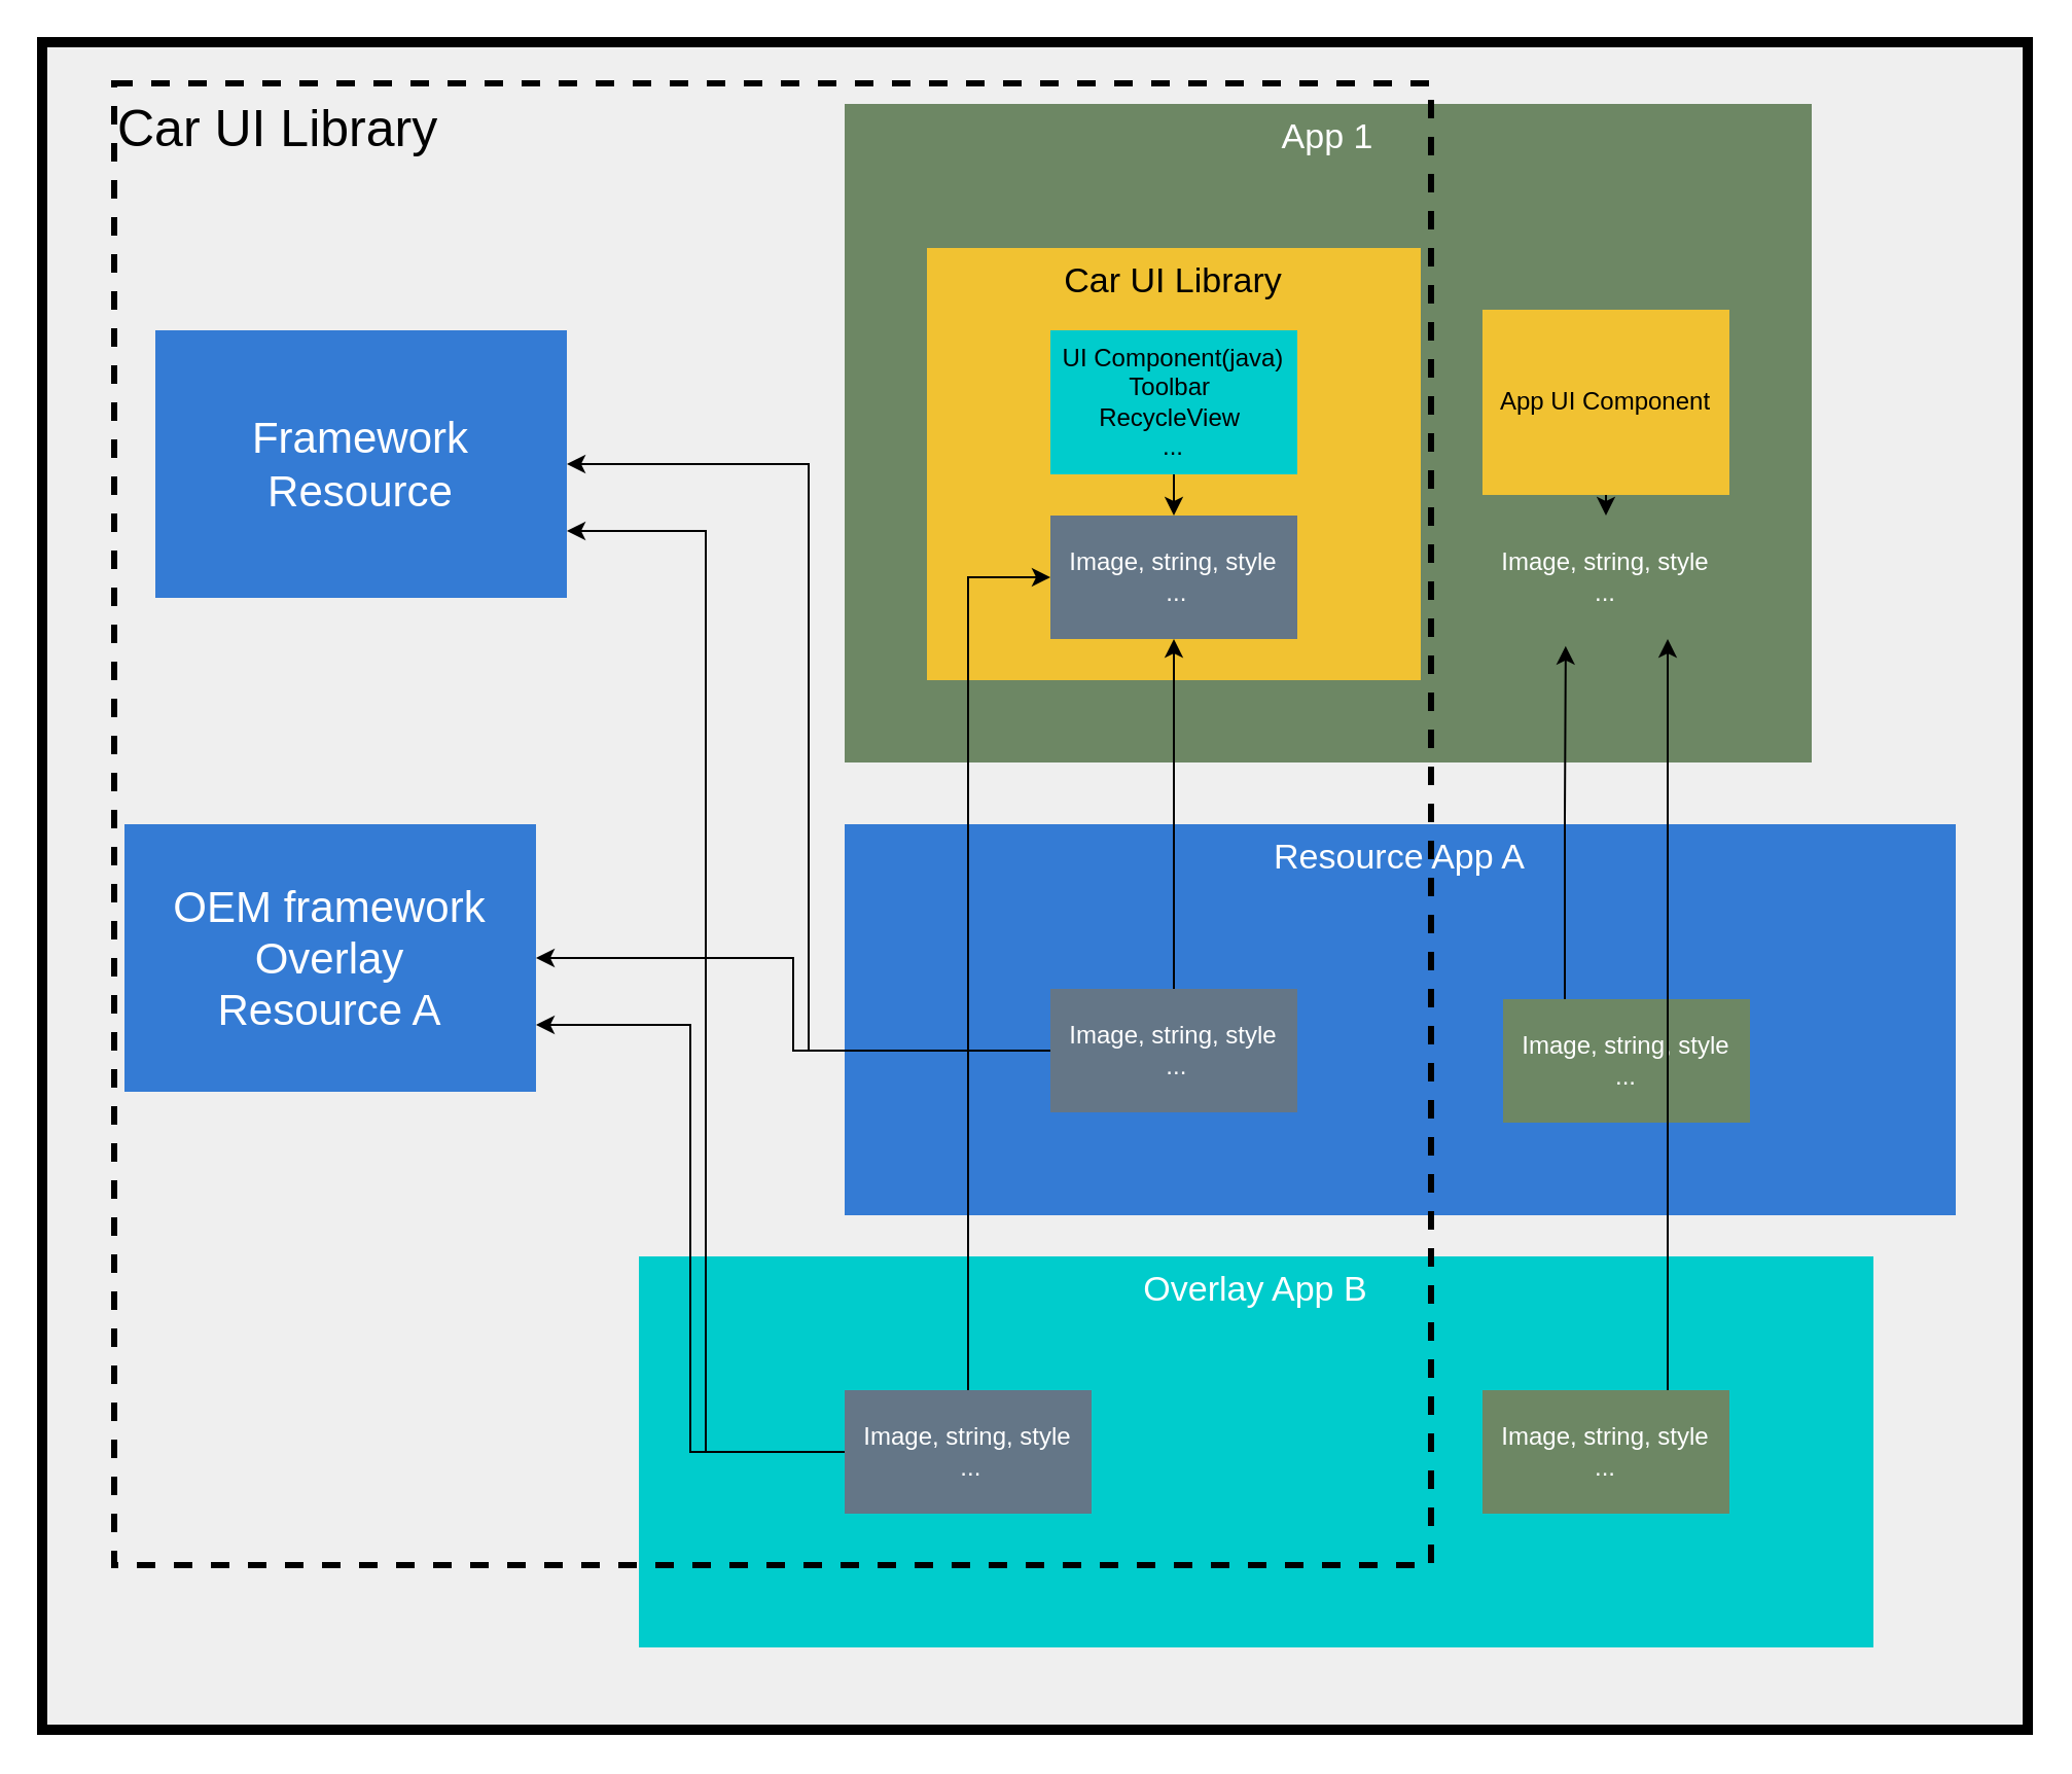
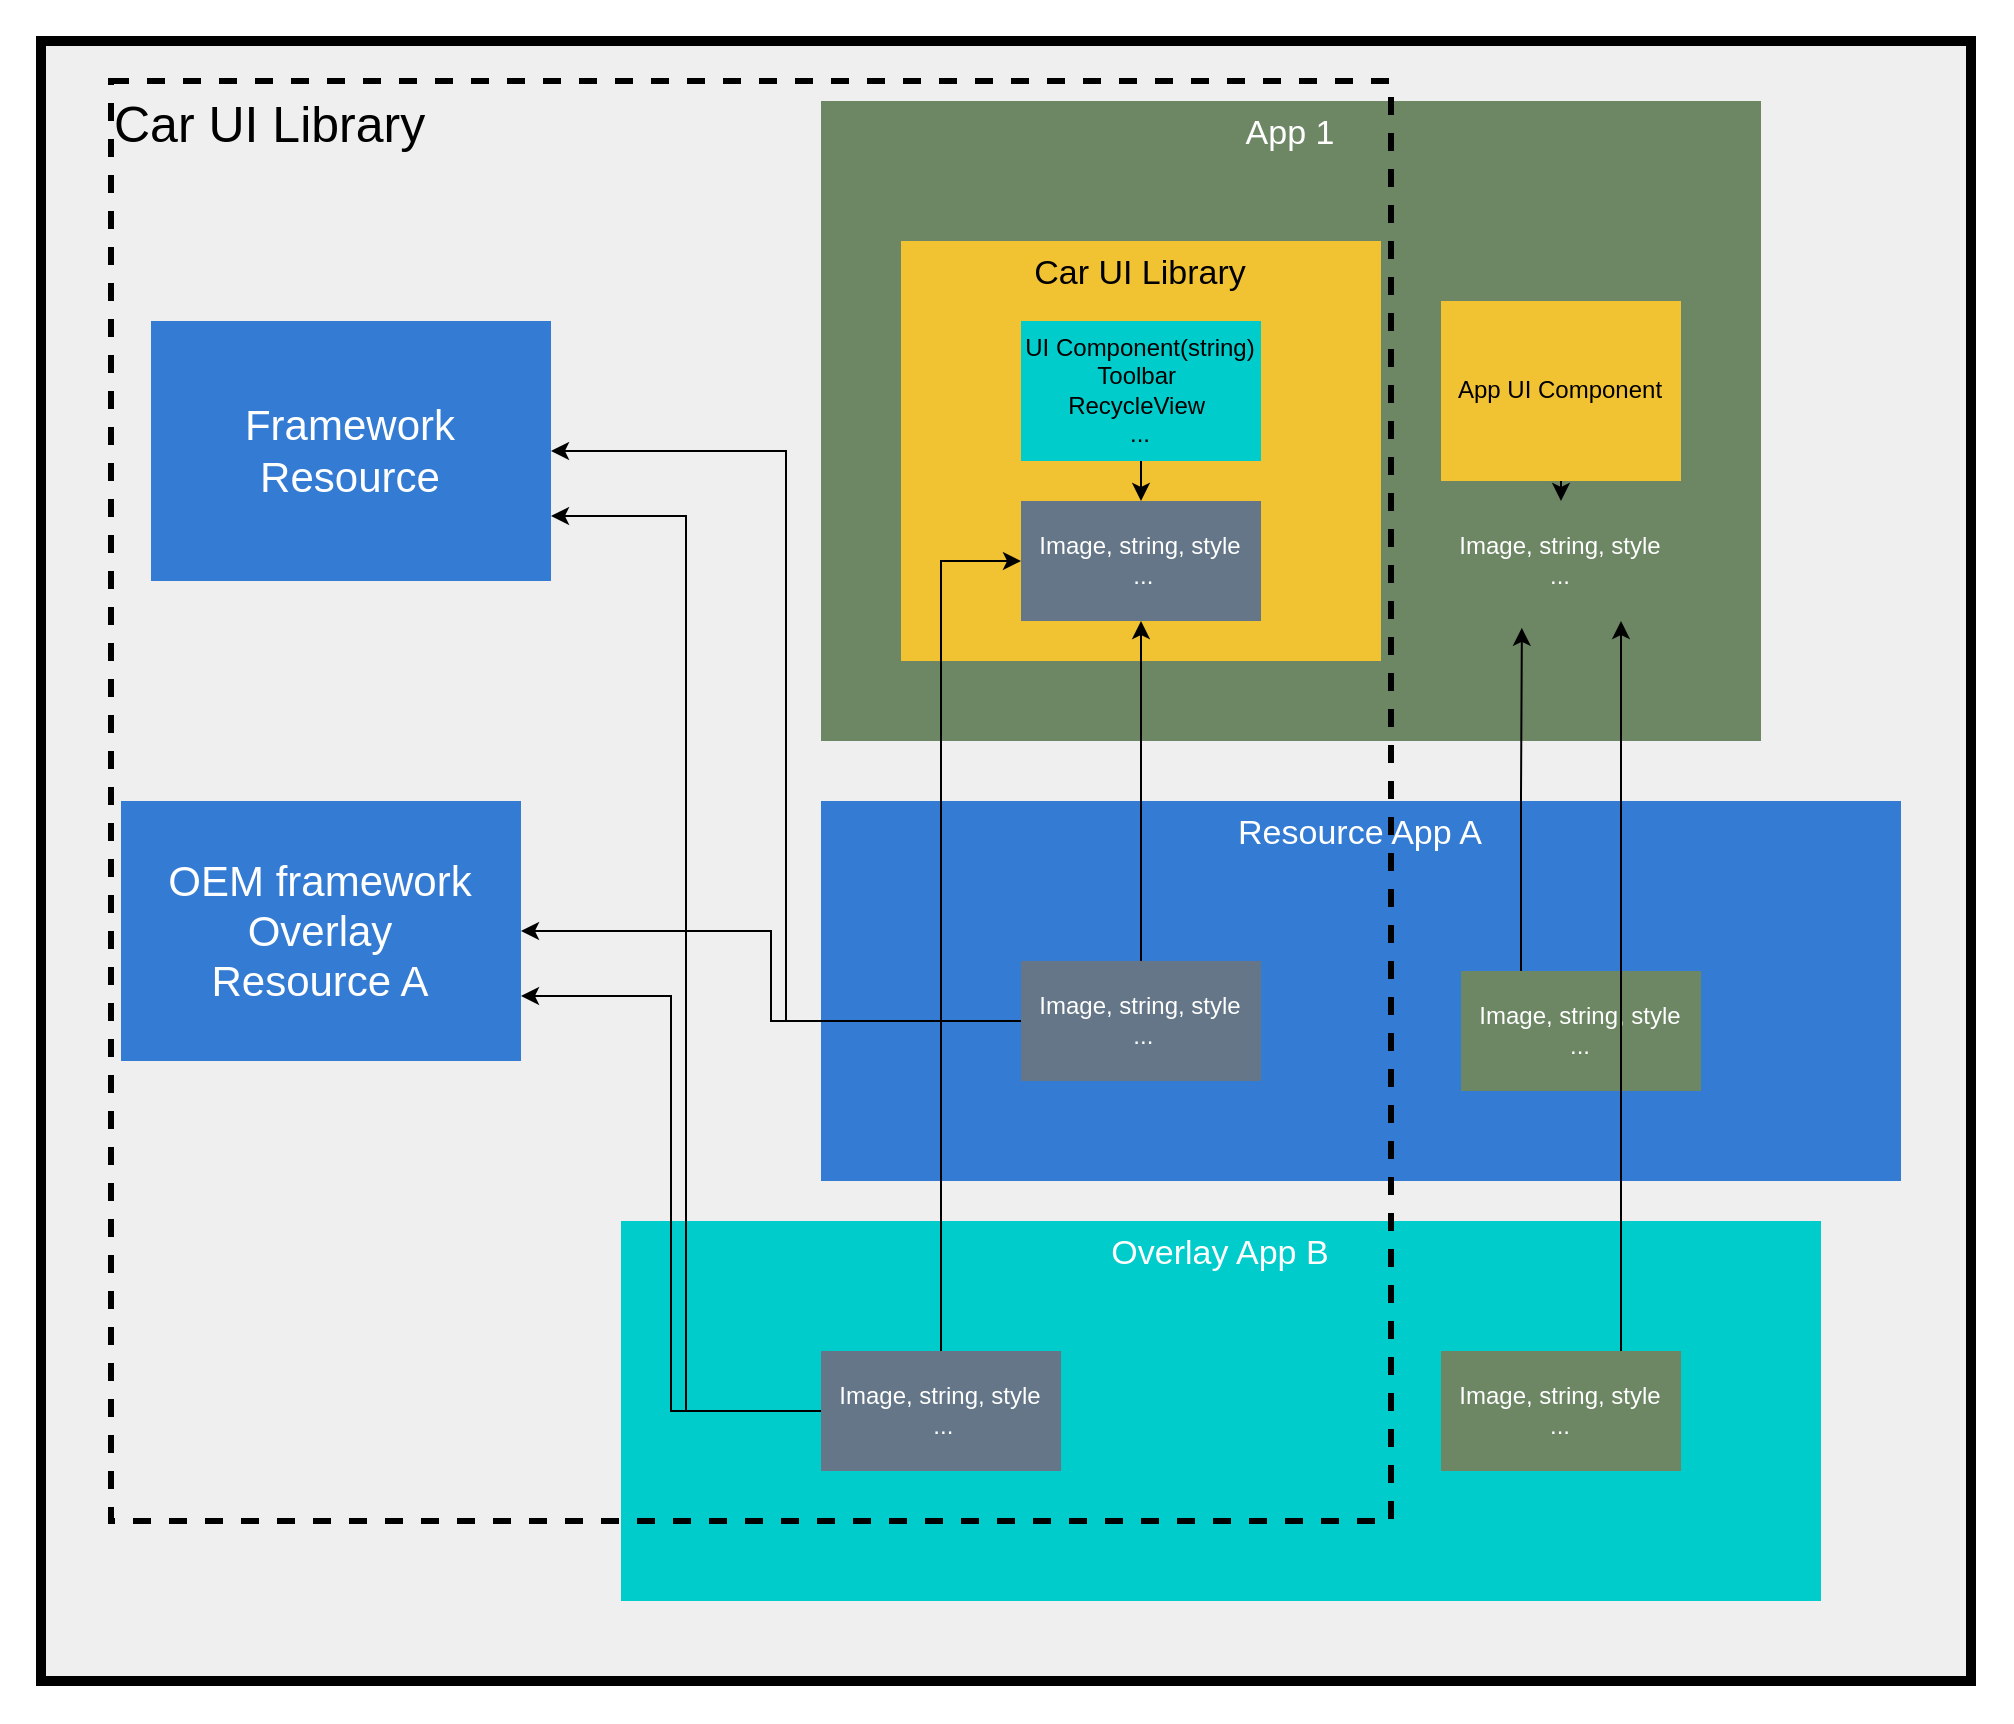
- <mxCell id="7" value="UI Component(java)&lt;br&gt;Toolbar&amp;nbsp;&lt;br&gt;RecycleView&amp;nbsp;&lt;br&gt;..." style="rounded=0;whiteSpace=wrap;html=1;fontColor=#000000;fillColor=#00CCCC;strokeColor=none;" parent="1" vertex="1"><mxGeometry x="510" y="160" width="120" height="70" as="geometry" /></mxCell>
+ <mxCell id="7" value="UI Component(string)&lt;br&gt;Toolbar&amp;nbsp;&lt;br&gt;RecycleView&amp;nbsp;&lt;br&gt;..." style="rounded=0;whiteSpace=wrap;html=1;fontColor=#000000;fillColor=#00CCCC;strokeColor=none;" parent="1" vertex="1"><mxGeometry x="510" y="160" width="120" height="70" as="geometry" /></mxCell>
